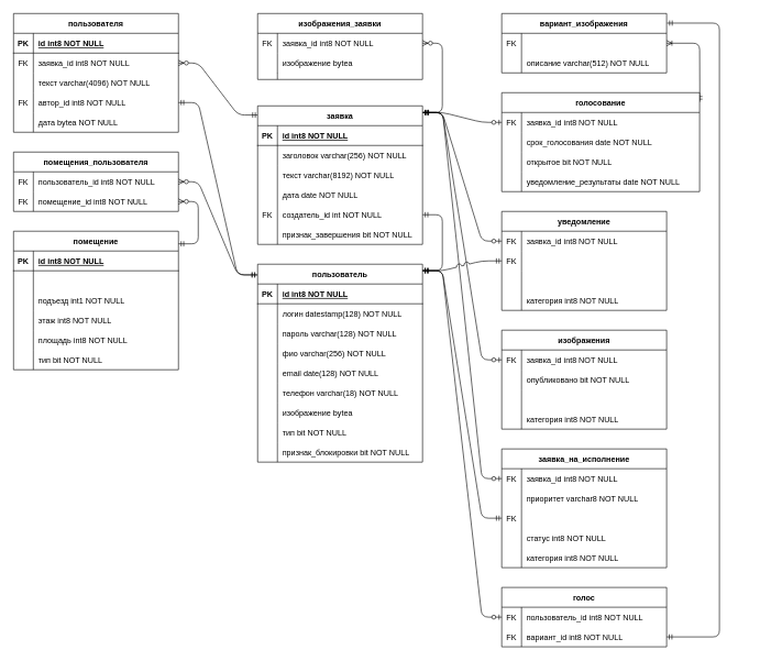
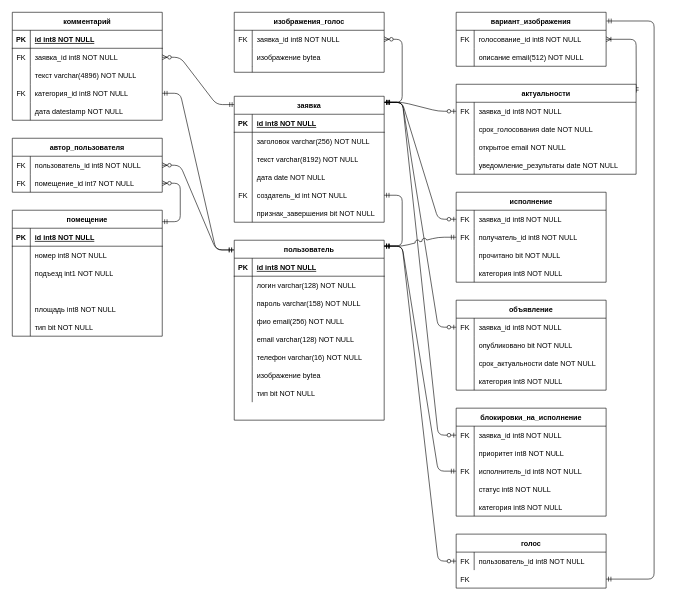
- <mxCell id="63" value="пользователя" style="shape=table;startSize=30;container=1;collapsible=1;childLayout=tableLayout;fixedRows=1;rowLines=0;fontStyle=1;align=center;resizeLast=1;" parent="62" vertex="1"><mxGeometry x="-60" width="250" height="180" as="geometry" /></mxCell>
+ <mxCell id="63" value="комментарий" style="shape=table;startSize=30;container=1;collapsible=1;childLayout=tableLayout;fixedRows=1;rowLines=0;fontStyle=1;align=center;resizeLast=1;" parent="62" vertex="1"><mxGeometry x="-60" width="250" height="180" as="geometry" /></mxCell>
- <mxCell id="49" value="изображения_заявки" style="shape=table;startSize=30;container=1;collapsible=1;childLayout=tableLayout;fixedRows=1;rowLines=0;fontStyle=1;align=center;resizeLast=1;" parent="1" vertex="1"><mxGeometry x="390" y="20" width="250" height="100" as="geometry" /></mxCell>
+ <mxCell id="49" value="изображения_голос" style="shape=table;startSize=30;container=1;collapsible=1;childLayout=tableLayout;fixedRows=1;rowLines=0;fontStyle=1;align=center;resizeLast=1;" parent="1" vertex="1"><mxGeometry x="390" y="20" width="250" height="100" as="geometry" /></mxCell>
+ <mxCell id="145" value="голосование_id int8 NOT NULL" style="shape=partialRectangle;overflow=hidden;connectable=0;fillColor=none;top=0;left=0;bottom=0;right=0;align=left;spacingLeft=6;" parent="143" vertex="1"><mxGeometry x="30" width="220" height="30" as="geometry"><mxRectangle width="220" height="30" as="alternateBounds" /></mxGeometry></mxCell>
- <mxCell id="148" value="описание varchar(512) NOT NULL" style="shape=partialRectangle;overflow=hidden;connectable=0;fillColor=none;top=0;left=0;bottom=0;right=0;align=left;spacingLeft=6;" parent="146" vertex="1"><mxGeometry x="30" width="220" height="30" as="geometry"><mxRectangle width="220" height="30" as="alternateBounds" /></mxGeometry></mxCell>
+ <mxCell id="148" value="описание email(512) NOT NULL" style="shape=partialRectangle;overflow=hidden;connectable=0;fillColor=none;top=0;left=0;bottom=0;right=0;align=left;spacingLeft=6;" parent="146" vertex="1"><mxGeometry x="30" width="220" height="30" as="geometry"><mxRectangle width="220" height="30" as="alternateBounds" /></mxGeometry></mxCell>
- <mxCell id="72" value="текст varchar(4096) NOT NULL" style="shape=partialRectangle;overflow=hidden;connectable=0;fillColor=none;top=0;left=0;bottom=0;right=0;align=left;spacingLeft=6;" parent="70" vertex="1"><mxGeometry x="30" width="220" height="30" as="geometry"><mxRectangle width="220" height="30" as="alternateBounds" /></mxGeometry></mxCell>
+ <mxCell id="72" value="текст varchar(4896) NOT NULL" style="shape=partialRectangle;overflow=hidden;connectable=0;fillColor=none;top=0;left=0;bottom=0;right=0;align=left;spacingLeft=6;" parent="70" vertex="1"><mxGeometry x="30" width="220" height="30" as="geometry"><mxRectangle width="220" height="30" as="alternateBounds" /></mxGeometry></mxCell>
- <mxCell id="75" value="автор_id int8 NOT NULL" style="shape=partialRectangle;overflow=hidden;connectable=0;fillColor=none;top=0;left=0;bottom=0;right=0;align=left;spacingLeft=6;" parent="73" vertex="1"><mxGeometry x="30" width="220" height="30" as="geometry"><mxRectangle width="220" height="30" as="alternateBounds" /></mxGeometry></mxCell>
+ <mxCell id="75" value="категория_id int8 NOT NULL" style="shape=partialRectangle;overflow=hidden;connectable=0;fillColor=none;top=0;left=0;bottom=0;right=0;align=left;spacingLeft=6;" parent="73" vertex="1"><mxGeometry x="30" width="220" height="30" as="geometry"><mxRectangle width="220" height="30" as="alternateBounds" /></mxGeometry></mxCell>
- <mxCell id="129" value="голосование" style="shape=table;startSize=30;container=1;collapsible=1;childLayout=tableLayout;fixedRows=1;rowLines=0;fontStyle=1;align=center;resizeLast=1;" parent="1" vertex="1"><mxGeometry x="760" y="140" width="300" height="150" as="geometry" /></mxCell>
+ <mxCell id="129" value="актуальности" style="shape=table;startSize=30;container=1;collapsible=1;childLayout=tableLayout;fixedRows=1;rowLines=0;fontStyle=1;align=center;resizeLast=1;" parent="1" vertex="1"><mxGeometry x="760" y="140" width="300" height="150" as="geometry" /></mxCell>
- <mxCell id="78" value="дата bytea NOT NULL" style="shape=partialRectangle;overflow=hidden;connectable=0;fillColor=none;top=0;left=0;bottom=0;right=0;align=left;spacingLeft=6;" parent="76" vertex="1"><mxGeometry x="30" width="220" height="30" as="geometry"><mxRectangle width="220" height="30" as="alternateBounds" /></mxGeometry></mxCell>
+ <mxCell id="78" value="дата datestamp NOT NULL" style="shape=partialRectangle;overflow=hidden;connectable=0;fillColor=none;top=0;left=0;bottom=0;right=0;align=left;spacingLeft=6;" parent="76" vertex="1"><mxGeometry x="30" width="220" height="30" as="geometry"><mxRectangle width="220" height="30" as="alternateBounds" /></mxGeometry></mxCell>
- <mxCell id="156" value="помещения_пользователя" style="shape=table;startSize=30;container=1;collapsible=1;childLayout=tableLayout;fixedRows=1;rowLines=0;fontStyle=1;align=center;resizeLast=1;" parent="1" vertex="1"><mxGeometry x="20" y="230" width="250" height="90" as="geometry" /></mxCell>
+ <mxCell id="156" value="автор_пользователя" style="shape=table;startSize=30;container=1;collapsible=1;childLayout=tableLayout;fixedRows=1;rowLines=0;fontStyle=1;align=center;resizeLast=1;" parent="1" vertex="1"><mxGeometry x="20" y="230" width="250" height="90" as="geometry" /></mxCell>
- <mxCell id="138" value="открытое bit NOT NULL" style="shape=partialRectangle;overflow=hidden;connectable=0;fillColor=none;top=0;left=0;bottom=0;right=0;align=left;spacingLeft=6;" parent="136" vertex="1"><mxGeometry x="30" width="270" height="30" as="geometry"><mxRectangle width="270" height="30" as="alternateBounds" /></mxGeometry></mxCell>
+ <mxCell id="138" value="открытое email NOT NULL" style="shape=partialRectangle;overflow=hidden;connectable=0;fillColor=none;top=0;left=0;bottom=0;right=0;align=left;spacingLeft=6;" parent="136" vertex="1"><mxGeometry x="30" width="270" height="30" as="geometry"><mxRectangle width="270" height="30" as="alternateBounds" /></mxGeometry></mxCell>
- <mxCell id="162" value="помещение_id int8 NOT NULL" style="shape=partialRectangle;overflow=hidden;connectable=0;fillColor=none;top=0;left=0;bottom=0;right=0;align=left;spacingLeft=6;" parent="160" vertex="1"><mxGeometry x="30" width="220" height="30" as="geometry"><mxRectangle width="220" height="30" as="alternateBounds" /></mxGeometry></mxCell>
+ <mxCell id="162" value="помещение_id int7 NOT NULL" style="shape=partialRectangle;overflow=hidden;connectable=0;fillColor=none;top=0;left=0;bottom=0;right=0;align=left;spacingLeft=6;" parent="160" vertex="1"><mxGeometry x="30" width="220" height="30" as="geometry"><mxRectangle width="220" height="30" as="alternateBounds" /></mxGeometry></mxCell>
- <mxCell id="166" value="уведомление" style="shape=table;startSize=30;container=1;collapsible=1;childLayout=tableLayout;fixedRows=1;rowLines=0;fontStyle=1;align=center;resizeLast=1;" vertex="1" parent="165"><mxGeometry width="250" height="150" as="geometry" /></mxCell>
+ <mxCell id="166" value="исполнение" style="shape=table;startSize=30;container=1;collapsible=1;childLayout=tableLayout;fixedRows=1;rowLines=0;fontStyle=1;align=center;resizeLast=1;" vertex="1" parent="165"><mxGeometry width="250" height="150" as="geometry" /></mxCell>
+ <mxCell id="180" value="получатель_id int8 NOT NULL" style="shape=partialRectangle;overflow=hidden;connectable=0;fillColor=none;top=0;left=0;bottom=0;right=0;align=left;spacingLeft=6;container=0;" vertex="1" parent="165"><mxGeometry x="30" y="60" width="220" height="30" as="geometry"><mxRectangle width="220" height="30" as="alternateBounds" /></mxGeometry></mxCell>
+ <mxCell id="36" value="номер int8 NOT NULL" style="shape=partialRectangle;overflow=hidden;connectable=0;fillColor=none;top=0;left=0;bottom=0;right=0;align=left;spacingLeft=6;" parent="34" vertex="1"><mxGeometry x="30" width="220" height="30" as="geometry"><mxRectangle width="220" height="30" as="alternateBounds" /></mxGeometry></mxCell>
+ <mxCell id="175" value="прочитано bit NOT NULL" style="shape=partialRectangle;overflow=hidden;connectable=0;fillColor=none;top=0;left=0;bottom=0;right=0;align=left;spacingLeft=6;" vertex="1" parent="173"><mxGeometry x="30" width="220" height="30" as="geometry"><mxRectangle width="220" height="30" as="alternateBounds" /></mxGeometry></mxCell>
- <mxCell id="8" value="логин datestamp(128) NOT NULL" style="shape=partialRectangle;overflow=hidden;connectable=0;fillColor=none;top=0;left=0;bottom=0;right=0;align=left;spacingLeft=6;" parent="6" vertex="1"><mxGeometry x="30" width="220" height="30" as="geometry"><mxRectangle width="220" height="30" as="alternateBounds" /></mxGeometry></mxCell>
+ <mxCell id="8" value="логин varchar(128) NOT NULL" style="shape=partialRectangle;overflow=hidden;connectable=0;fillColor=none;top=0;left=0;bottom=0;right=0;align=left;spacingLeft=6;" parent="6" vertex="1"><mxGeometry x="30" width="220" height="30" as="geometry"><mxRectangle width="220" height="30" as="alternateBounds" /></mxGeometry></mxCell>
- <mxCell id="42" value="этаж int8 NOT NULL" style="shape=partialRectangle;overflow=hidden;connectable=0;fillColor=none;top=0;left=0;bottom=0;right=0;align=left;spacingLeft=6;" parent="40" vertex="1"><mxGeometry x="30" width="220" height="30" as="geometry"><mxRectangle width="220" height="30" as="alternateBounds" /></mxGeometry></mxCell>
- <mxCell id="11" value="пароль varchar(128) NOT NULL" style="shape=partialRectangle;overflow=hidden;connectable=0;fillColor=none;top=0;left=0;bottom=0;right=0;align=left;spacingLeft=6;" parent="9" vertex="1"><mxGeometry x="30" width="220" height="30" as="geometry"><mxRectangle width="220" height="30" as="alternateBounds" /></mxGeometry></mxCell>
+ <mxCell id="11" value="пароль varchar(158) NOT NULL" style="shape=partialRectangle;overflow=hidden;connectable=0;fillColor=none;top=0;left=0;bottom=0;right=0;align=left;spacingLeft=6;" parent="9" vertex="1"><mxGeometry x="30" width="220" height="30" as="geometry"><mxRectangle width="220" height="30" as="alternateBounds" /></mxGeometry></mxCell>
- <mxCell id="116" value="изображения" style="shape=table;startSize=30;container=1;collapsible=1;childLayout=tableLayout;fixedRows=1;rowLines=0;fontStyle=1;align=center;resizeLast=1;" parent="1" vertex="1"><mxGeometry x="760" y="500" width="250" height="150" as="geometry" /></mxCell>
+ <mxCell id="116" value="объявление" style="shape=table;startSize=30;container=1;collapsible=1;childLayout=tableLayout;fixedRows=1;rowLines=0;fontStyle=1;align=center;resizeLast=1;" parent="1" vertex="1"><mxGeometry x="760" y="500" width="250" height="150" as="geometry" /></mxCell>
- <mxCell id="14" value="фио varchar(256) NOT NULL" style="shape=partialRectangle;overflow=hidden;connectable=0;fillColor=none;top=0;left=0;bottom=0;right=0;align=left;spacingLeft=6;" parent="12" vertex="1"><mxGeometry x="30" width="220" height="30" as="geometry"><mxRectangle width="220" height="30" as="alternateBounds" /></mxGeometry></mxCell>
+ <mxCell id="14" value="фио email(256) NOT NULL" style="shape=partialRectangle;overflow=hidden;connectable=0;fillColor=none;top=0;left=0;bottom=0;right=0;align=left;spacingLeft=6;" parent="12" vertex="1"><mxGeometry x="30" width="220" height="30" as="geometry"><mxRectangle width="220" height="30" as="alternateBounds" /></mxGeometry></mxCell>
- <mxCell id="17" value="email date(128) NOT NULL" style="shape=partialRectangle;overflow=hidden;connectable=0;fillColor=none;top=0;left=0;bottom=0;right=0;align=left;spacingLeft=6;" parent="15" vertex="1"><mxGeometry x="30" width="220" height="30" as="geometry"><mxRectangle width="220" height="30" as="alternateBounds" /></mxGeometry></mxCell>
+ <mxCell id="17" value="email varchar(128) NOT NULL" style="shape=partialRectangle;overflow=hidden;connectable=0;fillColor=none;top=0;left=0;bottom=0;right=0;align=left;spacingLeft=6;" parent="15" vertex="1"><mxGeometry x="30" width="220" height="30" as="geometry"><mxRectangle width="220" height="30" as="alternateBounds" /></mxGeometry></mxCell>
- <mxCell id="20" value="телефон varchar(18) NOT NULL" style="shape=partialRectangle;overflow=hidden;connectable=0;fillColor=none;top=0;left=0;bottom=0;right=0;align=left;spacingLeft=6;" parent="18" vertex="1"><mxGeometry x="30" width="220" height="30" as="geometry"><mxRectangle width="220" height="30" as="alternateBounds" /></mxGeometry></mxCell>
+ <mxCell id="20" value="телефон varchar(16) NOT NULL" style="shape=partialRectangle;overflow=hidden;connectable=0;fillColor=none;top=0;left=0;bottom=0;right=0;align=left;spacingLeft=6;" parent="18" vertex="1"><mxGeometry x="30" width="220" height="30" as="geometry"><mxRectangle width="220" height="30" as="alternateBounds" /></mxGeometry></mxCell>
+ <mxCell id="125" value="срок_актуальности date NOT NULL" style="shape=partialRectangle;overflow=hidden;connectable=0;fillColor=none;top=0;left=0;bottom=0;right=0;align=left;spacingLeft=6;" parent="123" vertex="1"><mxGeometry x="30" width="220" height="30" as="geometry"><mxRectangle width="220" height="30" as="alternateBounds" /></mxGeometry></mxCell>
- <mxCell id="29" value="признак_блокировки bit NOT NULL" style="shape=partialRectangle;overflow=hidden;connectable=0;fillColor=none;top=0;left=0;bottom=0;right=0;align=left;spacingLeft=6;" parent="27" vertex="1"><mxGeometry x="30" width="220" height="30" as="geometry"><mxRectangle width="220" height="30" as="alternateBounds" /></mxGeometry></mxCell>
- <mxCell id="79" value="заявка_на_исполнение" style="shape=table;startSize=30;container=1;collapsible=1;childLayout=tableLayout;fixedRows=1;rowLines=0;fontStyle=1;align=center;resizeLast=1;" parent="1" vertex="1"><mxGeometry x="760" y="680" width="250" height="180" as="geometry" /></mxCell>
+ <mxCell id="79" value="блокировки_на_исполнение" style="shape=table;startSize=30;container=1;collapsible=1;childLayout=tableLayout;fixedRows=1;rowLines=0;fontStyle=1;align=center;resizeLast=1;" parent="1" vertex="1"><mxGeometry x="760" y="680" width="250" height="180" as="geometry" /></mxCell>
- <mxCell id="85" value="приоритет varchar8 NOT NULL" style="shape=partialRectangle;overflow=hidden;connectable=0;fillColor=none;top=0;left=0;bottom=0;right=0;align=left;spacingLeft=6;container=0;" parent="83" vertex="1"><mxGeometry x="30" width="220" height="30" as="geometry"><mxRectangle width="220" height="30" as="alternateBounds" /></mxGeometry></mxCell>
+ <mxCell id="85" value="приоритет int8 NOT NULL" style="shape=partialRectangle;overflow=hidden;connectable=0;fillColor=none;top=0;left=0;bottom=0;right=0;align=left;spacingLeft=6;container=0;" parent="83" vertex="1"><mxGeometry x="30" width="220" height="30" as="geometry"><mxRectangle width="220" height="30" as="alternateBounds" /></mxGeometry></mxCell>
+ <mxCell id="88" value="исполнитель_id int8 NOT NULL" style="shape=partialRectangle;overflow=hidden;connectable=0;fillColor=none;top=0;left=0;bottom=0;right=0;align=left;spacingLeft=6;container=0;" parent="86" vertex="1"><mxGeometry x="30" width="220" height="30" as="geometry"><mxRectangle width="220" height="30" as="alternateBounds" /></mxGeometry></mxCell>
- <mxCell id="155" value="вариант_id int8 NOT NULL" style="shape=partialRectangle;overflow=hidden;connectable=0;fillColor=none;top=0;left=0;bottom=0;right=0;align=left;spacingLeft=6;" parent="153" vertex="1"><mxGeometry x="30" width="220" height="30" as="geometry"><mxRectangle width="220" height="30" as="alternateBounds" /></mxGeometry></mxCell>
